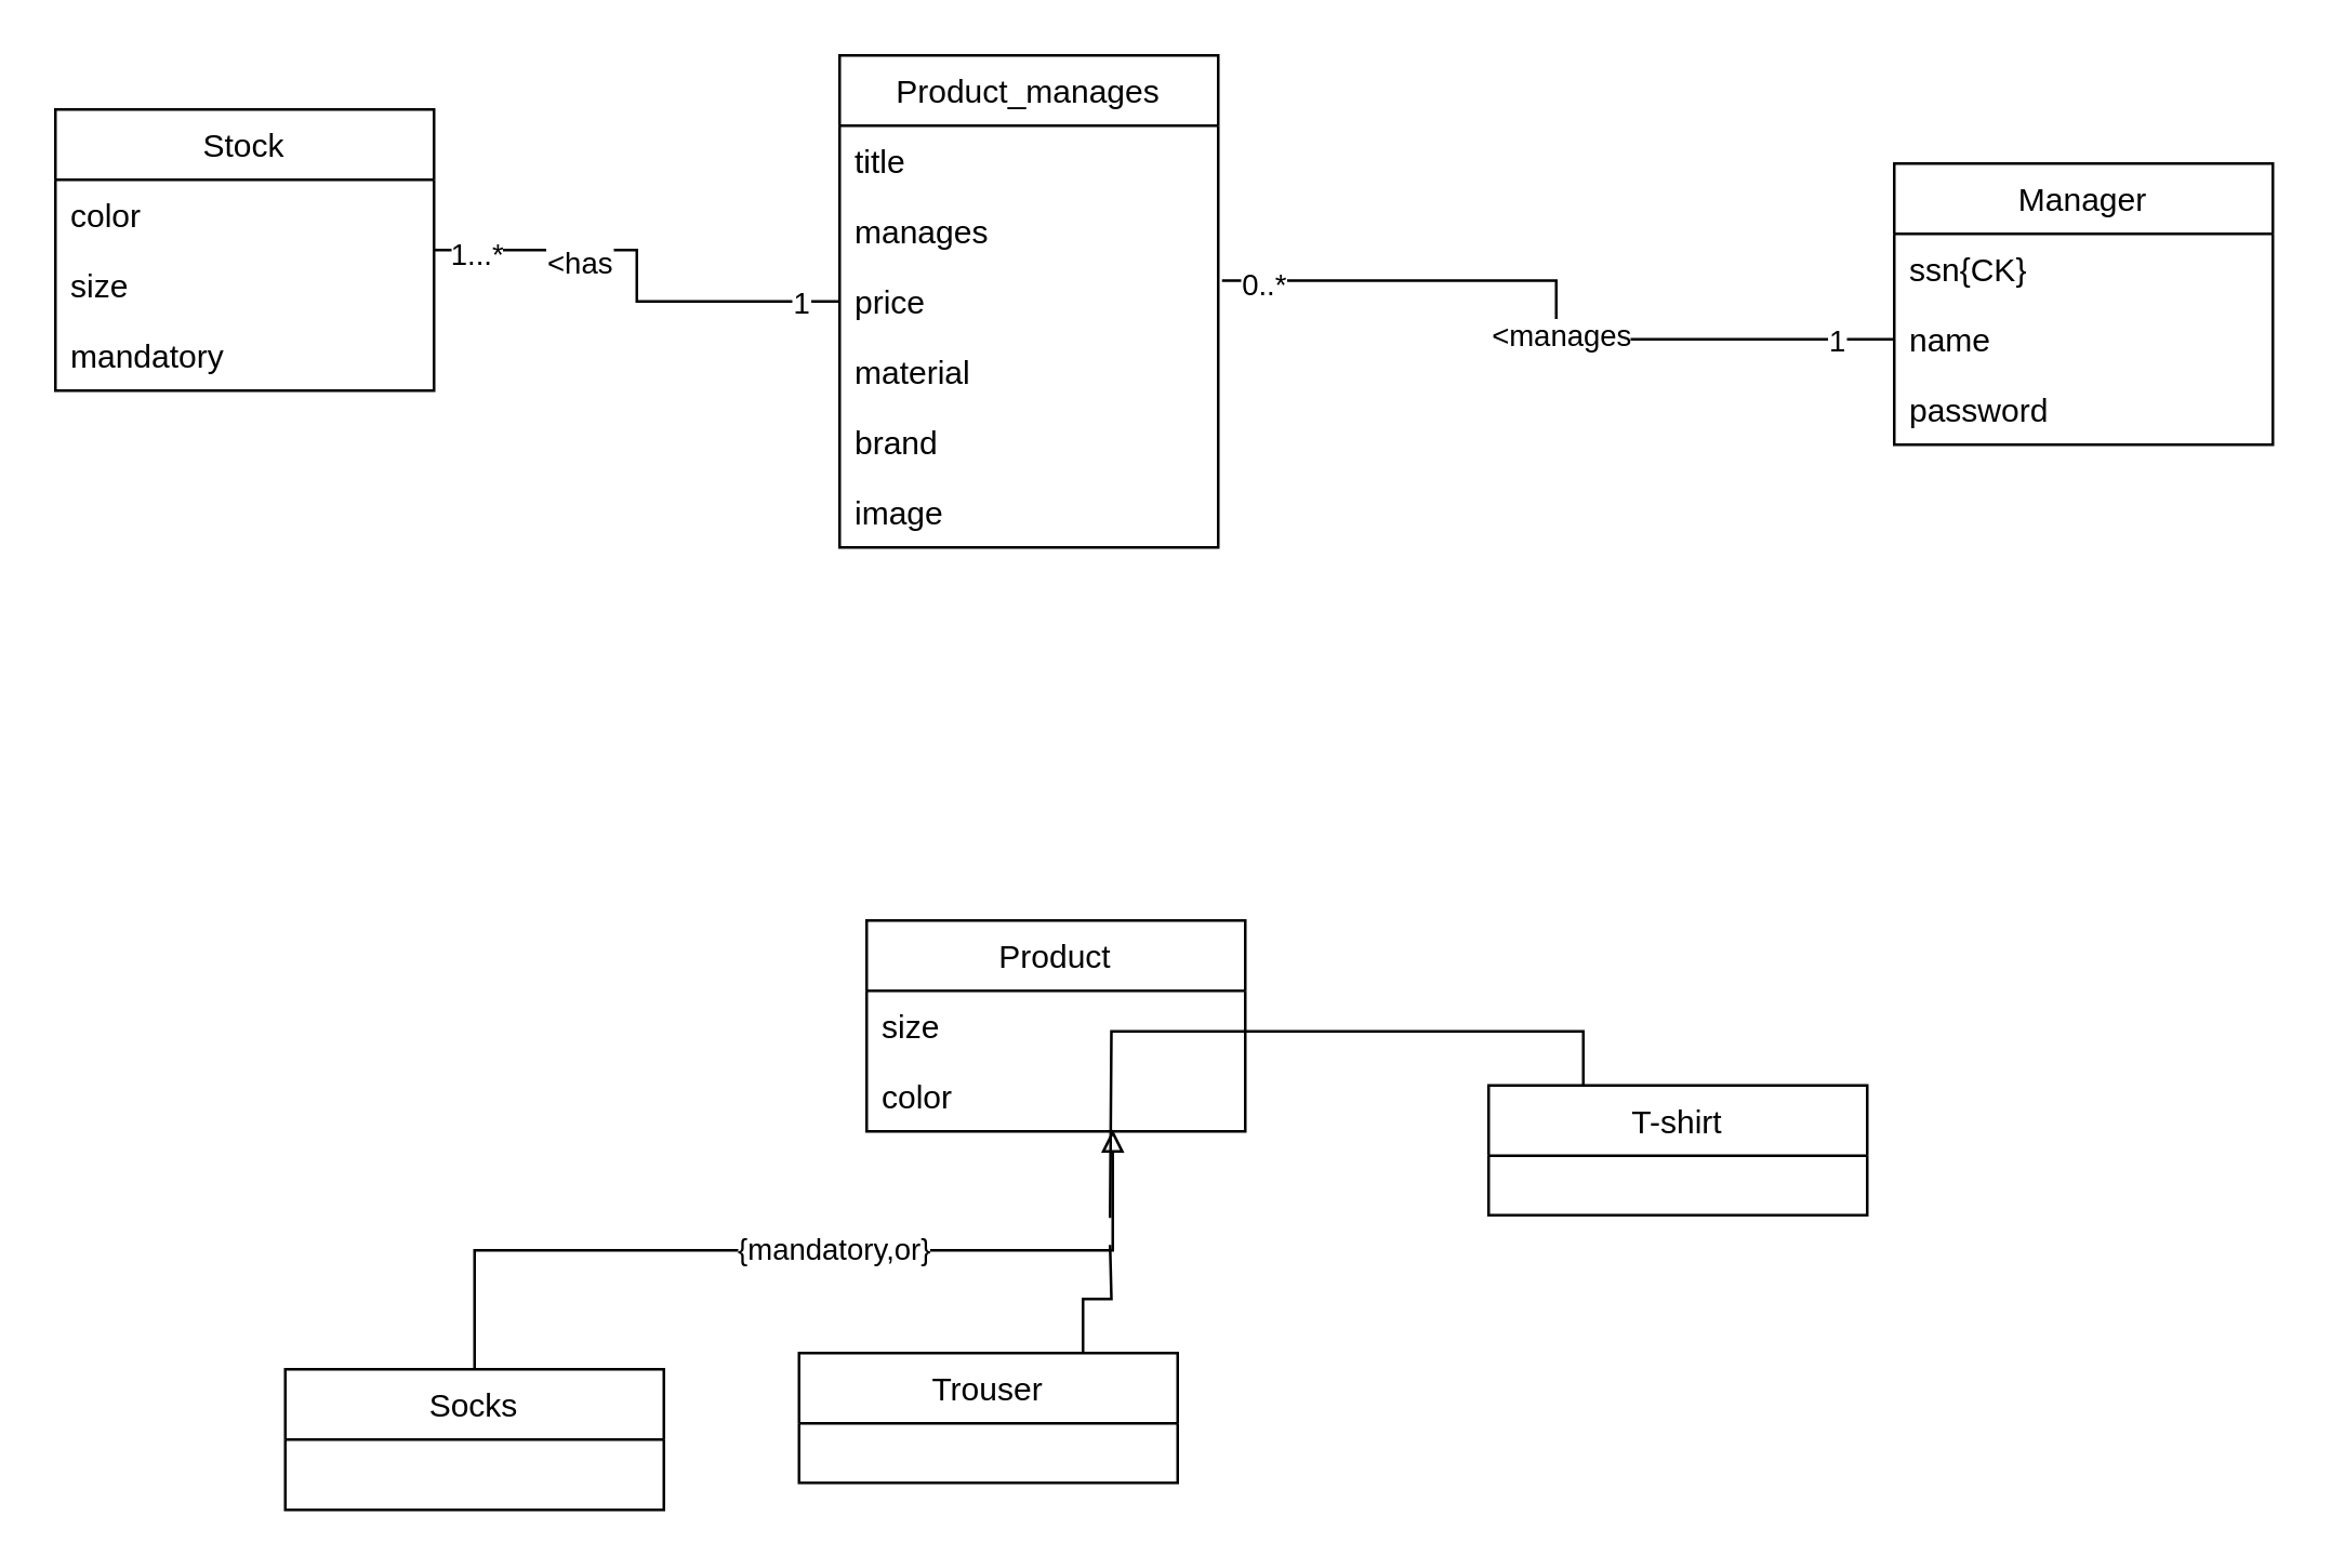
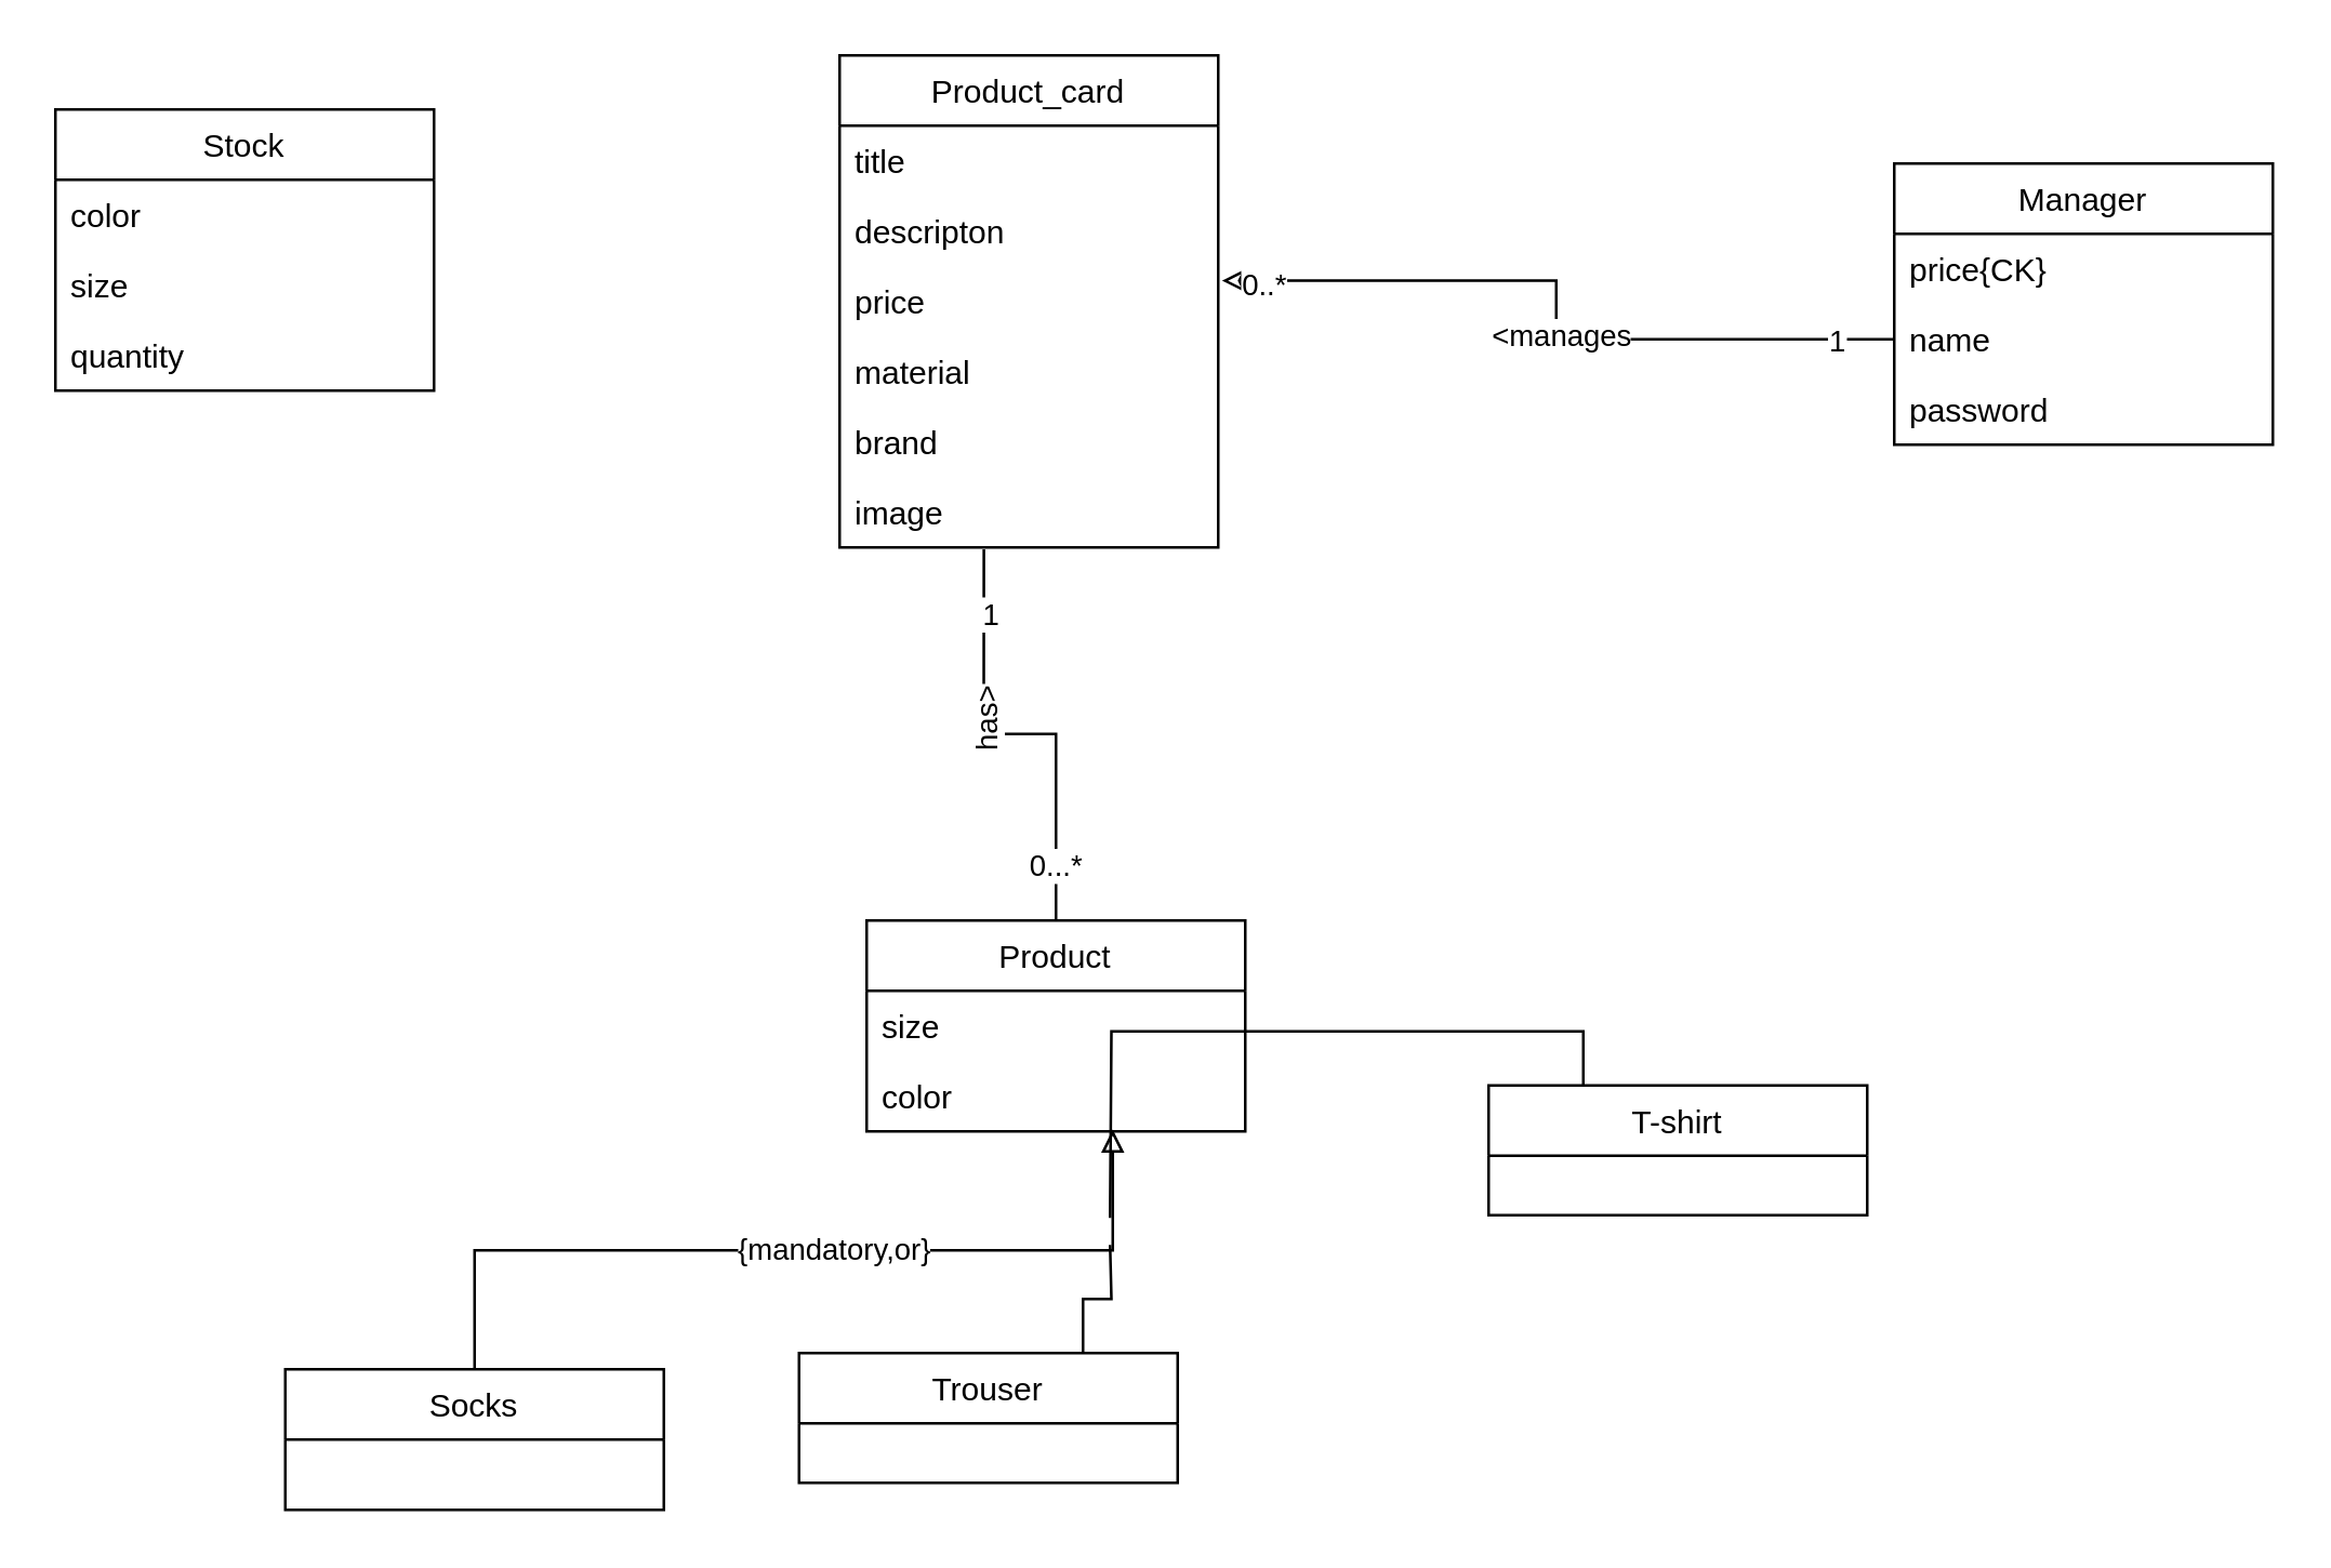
- <mxCell id="5" value="Product_manages" style="swimlane;fontStyle=0;childLayout=stackLayout;horizontal=1;startSize=26;fillColor=none;horizontalStack=0;resizeParent=1;resizeParentMax=0;resizeLast=0;collapsible=1;marginBottom=0;" vertex="1" parent="1"><mxGeometry x="310" y="20" width="140" height="182" as="geometry" /></mxCell>
+ <mxCell id="5" value="Product_card" style="swimlane;fontStyle=0;childLayout=stackLayout;horizontal=1;startSize=26;fillColor=none;horizontalStack=0;resizeParent=1;resizeParentMax=0;resizeLast=0;collapsible=1;marginBottom=0;" vertex="1" parent="1"><mxGeometry x="310" y="20" width="140" height="182" as="geometry" /></mxCell>
- <mxCell id="7" value="manages" style="text;strokeColor=none;fillColor=none;align=left;verticalAlign=top;spacingLeft=4;spacingRight=4;overflow=hidden;rotatable=0;points=[[0,0.5],[1,0.5]];portConstraint=eastwest;" vertex="1" parent="5"><mxGeometry y="52" width="140" height="26" as="geometry" /></mxCell>
+ <mxCell id="7" value="descripton" style="text;strokeColor=none;fillColor=none;align=left;verticalAlign=top;spacingLeft=4;spacingRight=4;overflow=hidden;rotatable=0;points=[[0,0.5],[1,0.5]];portConstraint=eastwest;" vertex="1" parent="5"><mxGeometry y="52" width="140" height="26" as="geometry" /></mxCell>
- <mxCell id="17" value="ssn{CK}" style="text;strokeColor=none;fillColor=none;align=left;verticalAlign=top;spacingLeft=4;spacingRight=4;overflow=hidden;rotatable=0;points=[[0,0.5],[1,0.5]];portConstraint=eastwest;" vertex="1" parent="16"><mxGeometry y="26" width="140" height="26" as="geometry" /></mxCell>
+ <mxCell id="17" value="price{CK}" style="text;strokeColor=none;fillColor=none;align=left;verticalAlign=top;spacingLeft=4;spacingRight=4;overflow=hidden;rotatable=0;points=[[0,0.5],[1,0.5]];portConstraint=eastwest;" vertex="1" parent="16"><mxGeometry y="26" width="140" height="26" as="geometry" /></mxCell>
- <mxCell id="31" style="edgeStyle=orthogonalEdgeStyle;rounded=0;orthogonalLoop=1;jettySize=auto;html=1;exitX=0;exitY=0.5;exitDx=0;exitDy=0;entryX=1.01;entryY=0.205;entryDx=0;entryDy=0;entryPerimeter=0;endArrow=none;endFill=0;" edge="1" parent="1" source="18" target="8"><mxGeometry relative="1" as="geometry" /></mxCell>
+ <mxCell id="31" style="edgeStyle=orthogonalEdgeStyle;rounded=0;orthogonalLoop=1;jettySize=auto;html=1;exitX=0;exitY=0.5;exitDx=0;exitDy=0;entryX=1.01;entryY=0.205;entryDx=0;entryDy=0;entryPerimeter=0;endArrow=classic;endFill=0;" edge="1" parent="1" source="18" target="8"><mxGeometry relative="1" as="geometry" /></mxCell>
- <mxCell id="35" style="edgeStyle=orthogonalEdgeStyle;rounded=0;orthogonalLoop=1;jettySize=auto;html=1;exitX=0;exitY=0.5;exitDx=0;exitDy=0;entryX=1;entryY=0.5;entryDx=0;entryDy=0;endArrow=none;endFill=0;" edge="1" parent="1" source="8" target="12"><mxGeometry relative="1" as="geometry" /></mxCell>
- <mxCell id="36" value="&amp;lt;has" style="edgeLabel;html=1;align=center;verticalAlign=middle;resizable=0;points=[];" vertex="1" connectable="0" parent="35"><mxGeometry x="0.373" y="4" relative="1" as="geometry"><mxPoint as="offset" /></mxGeometry></mxCell>
- <mxCell id="37" value="1" style="edgeLabel;html=1;align=center;verticalAlign=middle;resizable=0;points=[];" vertex="1" connectable="0" parent="35"><mxGeometry x="-0.823" relative="1" as="geometry"><mxPoint as="offset" /></mxGeometry></mxCell>
- <mxCell id="38" value="1...*" style="edgeLabel;html=1;align=center;verticalAlign=middle;resizable=0;points=[];" vertex="1" connectable="0" parent="35"><mxGeometry x="0.822" y="1" relative="1" as="geometry"><mxPoint as="offset" /></mxGeometry></mxCell>
- <mxCell id="15" value="mandatory" style="text;strokeColor=none;fillColor=none;align=left;verticalAlign=top;spacingLeft=4;spacingRight=4;overflow=hidden;rotatable=0;points=[[0,0.5],[1,0.5]];portConstraint=eastwest;" vertex="1" parent="12"><mxGeometry y="78" width="140" height="26" as="geometry" /></mxCell>
+ <mxCell id="15" value="quantity" style="text;strokeColor=none;fillColor=none;align=left;verticalAlign=top;spacingLeft=4;spacingRight=4;overflow=hidden;rotatable=0;points=[[0,0.5],[1,0.5]];portConstraint=eastwest;" vertex="1" parent="12"><mxGeometry y="78" width="140" height="26" as="geometry" /></mxCell>
+ <mxCell id="20" style="edgeStyle=orthogonalEdgeStyle;rounded=0;orthogonalLoop=1;jettySize=auto;html=1;exitX=0.5;exitY=0;exitDx=0;exitDy=0;entryX=0.381;entryY=1.026;entryDx=0;entryDy=0;entryPerimeter=0;endArrow=none;endFill=0;" edge="1" parent="1" source="24" target="11"><mxGeometry relative="1" as="geometry" /></mxCell>
+ <mxCell id="21" value="1" style="edgeLabel;html=1;align=center;verticalAlign=middle;resizable=0;points=[];" vertex="1" connectable="0" parent="20"><mxGeometry x="0.712" y="-2" relative="1" as="geometry"><mxPoint as="offset" /></mxGeometry></mxCell>
+ <mxCell id="22" value="0...*" style="edgeLabel;html=1;align=center;verticalAlign=middle;resizable=0;points=[];" vertex="1" connectable="0" parent="20"><mxGeometry x="-0.748" y="1" relative="1" as="geometry"><mxPoint as="offset" /></mxGeometry></mxCell>
+ <mxCell id="23" value="has&amp;gt;" style="edgeLabel;html=1;align=center;verticalAlign=middle;resizable=0;points=[];rotation=270;" vertex="1" connectable="0" parent="20"><mxGeometry x="0.224" y="-1" relative="1" as="geometry"><mxPoint as="offset" /></mxGeometry></mxCell>
